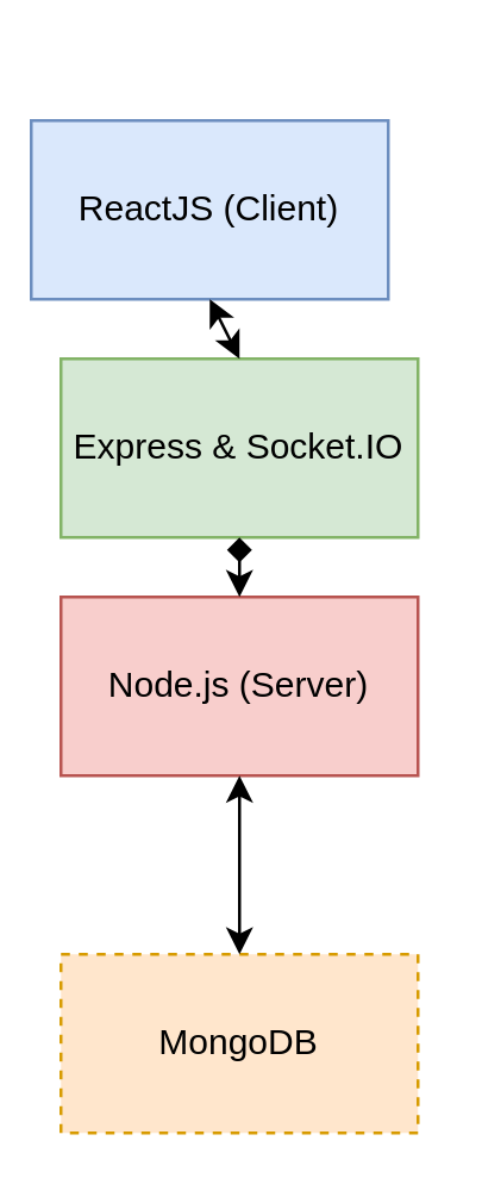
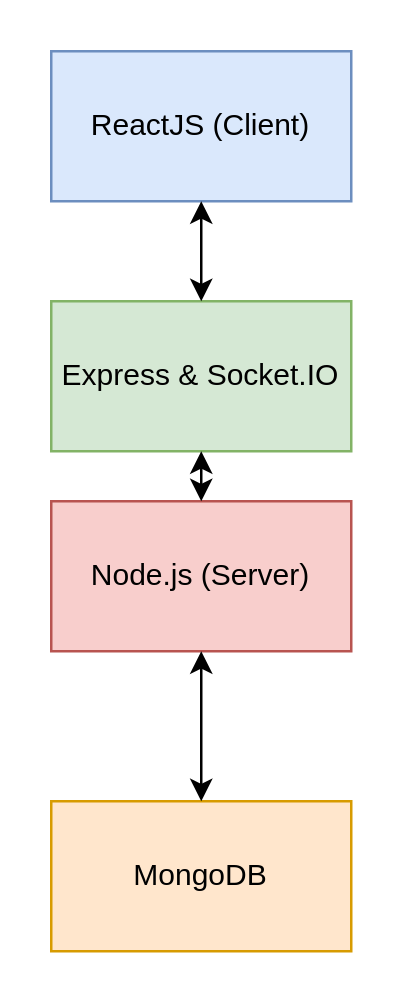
- <mxCell id="2" value="ReactJS (Client)" style="rounded=0;whiteSpace=wrap;html=1;fillColor=#dae8fc;strokeColor=#6c8ebf;" vertex="1" parent="1"><mxGeometry x="10" y="40" width="120" height="60" as="geometry" /></mxCell>
+ <mxCell id="2" value="ReactJS (Client)" style="rounded=0;whiteSpace=wrap;html=1;fillColor=#dae8fc;strokeColor=#6c8ebf;" vertex="1" parent="1"><mxGeometry x="20" y="20" width="120" height="60" as="geometry" /></mxCell>
- <mxCell id="7" value="" style="endArrow=diamond;startArrow=classic;html=1;entryX=0.5;entryY=1;entryDx=0;entryDy=0;exitX=0.5;exitY=0;exitDx=0;exitDy=0;" edge="1" parent="1" source="4" target="3"><mxGeometry width="50" height="50" relative="1" as="geometry"><mxPoint x="100" y="300" as="sourcePoint" /><mxPoint x="150" y="250" as="targetPoint" /></mxGeometry></mxCell>
+ <mxCell id="7" value="" style="endArrow=classic;startArrow=classic;html=1;entryX=0.5;entryY=1;entryDx=0;entryDy=0;exitX=0.5;exitY=0;exitDx=0;exitDy=0;" edge="1" parent="1" source="4" target="3"><mxGeometry width="50" height="50" relative="1" as="geometry"><mxPoint x="100" y="300" as="sourcePoint" /><mxPoint x="150" y="250" as="targetPoint" /></mxGeometry></mxCell>
- <mxCell id="5" value="MongoDB" style="rounded=0;whiteSpace=wrap;html=1;fillColor=#ffe6cc;strokeColor=#d79b00;dashed=1;" vertex="1" parent="1"><mxGeometry x="20" y="320" width="120" height="60" as="geometry" /></mxCell>
+ <mxCell id="5" value="MongoDB" style="rounded=0;whiteSpace=wrap;html=1;fillColor=#ffe6cc;strokeColor=#d79b00;" vertex="1" parent="1"><mxGeometry x="20" y="320" width="120" height="60" as="geometry" /></mxCell>
